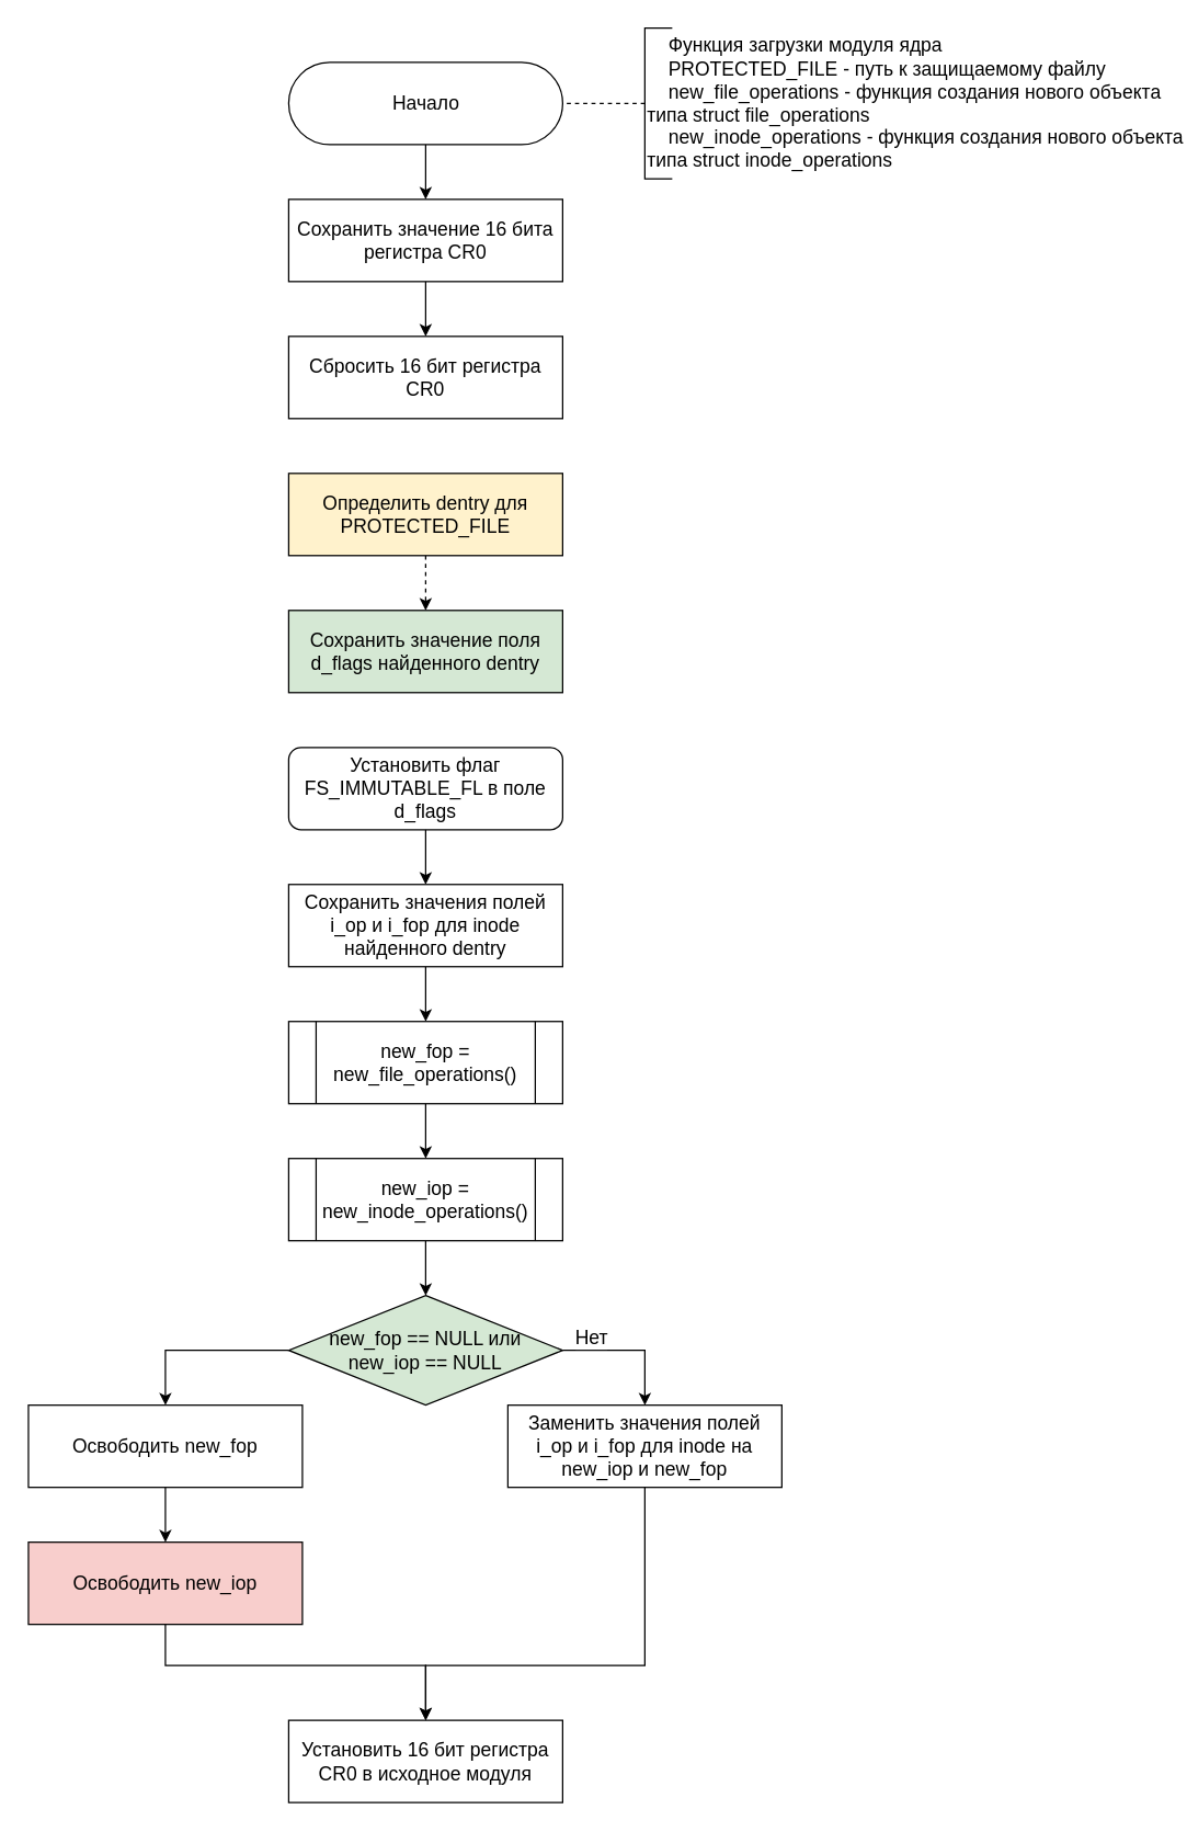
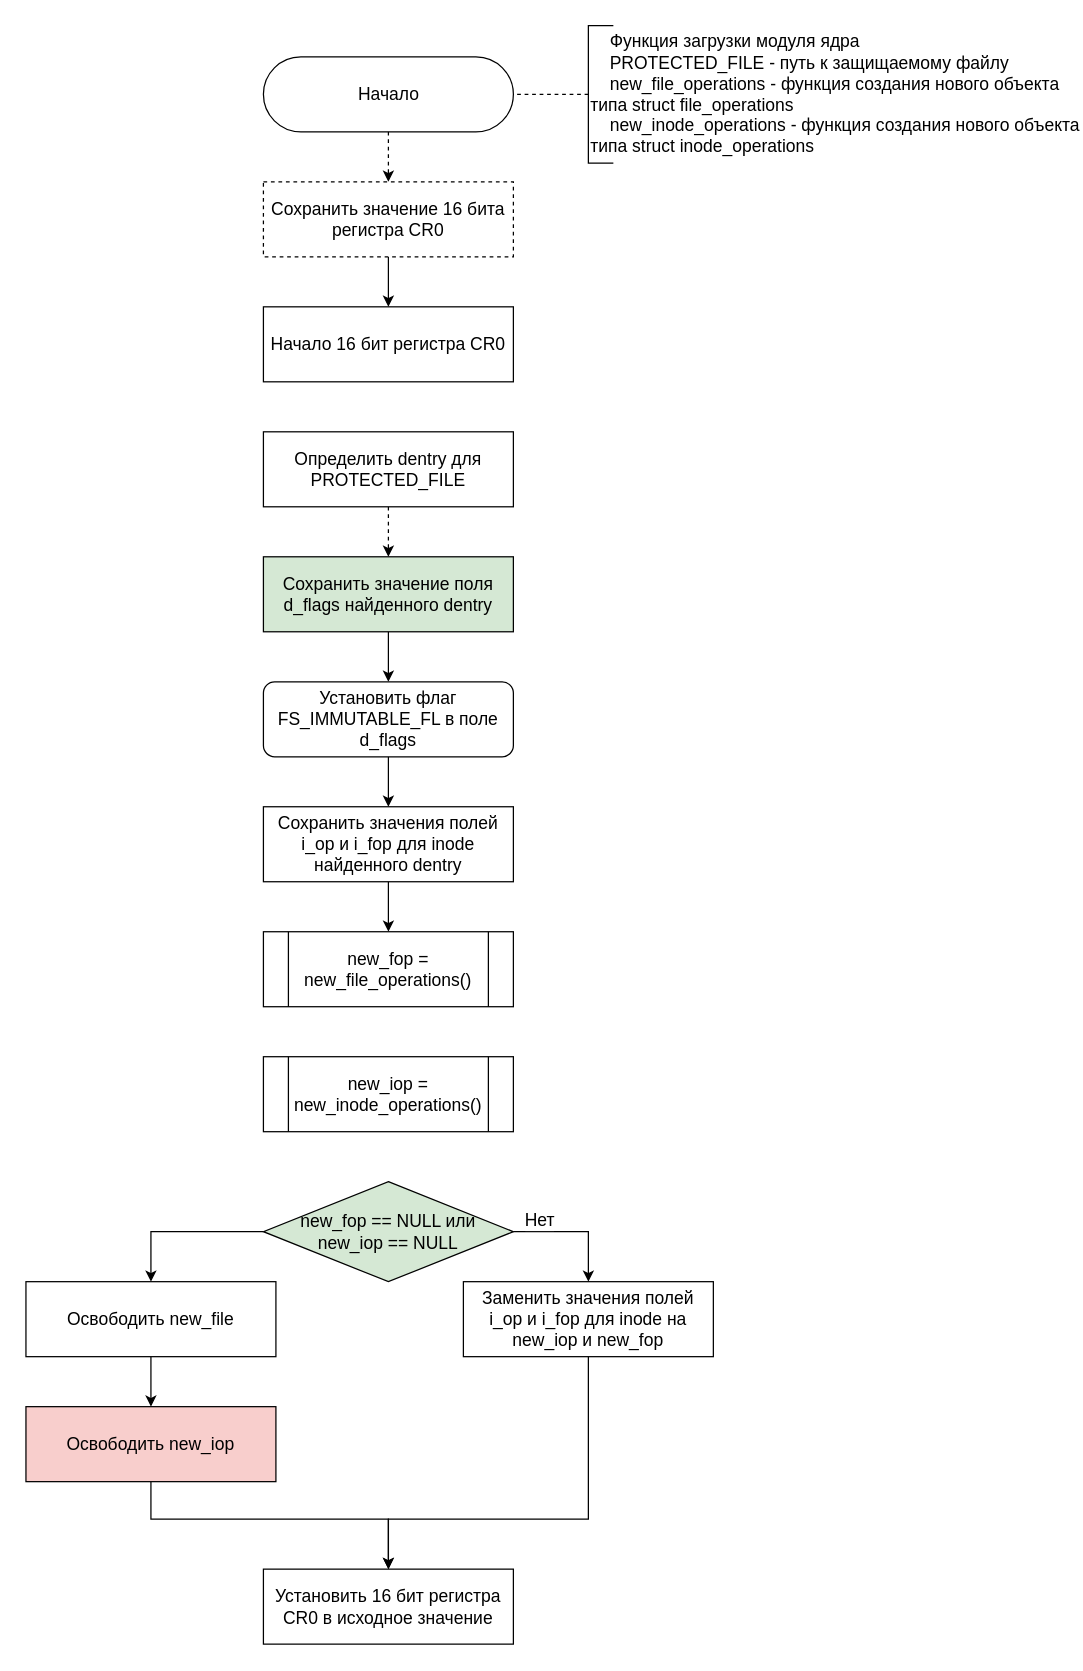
- <mxCell id="2" style="edgeStyle=none;html=1;exitX=0.5;exitY=0.5;exitDx=0;exitDy=30;exitPerimeter=0;entryX=0.5;entryY=0;entryDx=0;entryDy=0;fontSize=14;endArrow=classic;endFill=1;" parent="1" source="3" target="12" edge="1"><mxGeometry relative="1" as="geometry" /></mxCell>
+ <mxCell id="2" style="edgeStyle=none;html=1;exitX=0.5;exitY=0.5;exitDx=0;exitDy=30;exitPerimeter=0;entryX=0.5;entryY=0;entryDx=0;entryDy=0;fontSize=14;endArrow=classic;endFill=1;dashed=1;" parent="1" source="3" target="12" edge="1"><mxGeometry relative="1" as="geometry" /></mxCell>
- <mxCell id="12" value="Сохранить значение 16 бита регистра CR0" style="whiteSpace=wrap;html=1;fontSize=14;strokeWidth=1;" parent="1" vertex="1"><mxGeometry x="210" y="145" width="200" height="60" as="geometry" /></mxCell>
+ <mxCell id="12" value="Сохранить значение 16 бита регистра CR0" style="whiteSpace=wrap;html=1;fontSize=14;strokeWidth=1;dashed=1;" parent="1" vertex="1"><mxGeometry x="210" y="145" width="200" height="60" as="geometry" /></mxCell>
- <mxCell id="10" value="Сбросить 16 бит регистра CR0" style="whiteSpace=wrap;html=1;fontSize=14;strokeWidth=1;" parent="1" vertex="1"><mxGeometry x="210" y="245" width="200" height="60" as="geometry" /></mxCell>
+ <mxCell id="10" value="Начало 16 бит регистра CR0" style="whiteSpace=wrap;html=1;fontSize=14;strokeWidth=1;" parent="1" vertex="1"><mxGeometry x="210" y="245" width="200" height="60" as="geometry" /></mxCell>
- <mxCell id="7" value="Определить dentry для PROTECTED_FILE" style="whiteSpace=wrap;html=1;fontSize=14;strokeWidth=1;fillColor=#fff2cc;" parent="1" vertex="1"><mxGeometry x="210" y="345" width="200" height="60" as="geometry" /></mxCell>
+ <mxCell id="7" value="Определить dentry для PROTECTED_FILE" style="whiteSpace=wrap;html=1;fontSize=14;strokeWidth=1;" parent="1" vertex="1"><mxGeometry x="210" y="345" width="200" height="60" as="geometry" /></mxCell>
+ <mxCell id="8" style="edgeStyle=none;html=1;exitX=0.5;exitY=1;exitDx=0;exitDy=0;entryX=0.5;entryY=0;entryDx=0;entryDy=0;fontSize=14;endArrow=classic;endFill=1;" parent="1" source="9" target="14" edge="1"><mxGeometry relative="1" as="geometry" /></mxCell>
- <mxCell id="17" style="edgeStyle=none;html=1;exitX=0.5;exitY=1;exitDx=0;exitDy=0;entryX=0.5;entryY=0;entryDx=0;entryDy=0;fontSize=14;endArrow=classic;endFill=1;" parent="1" source="18" target="20" edge="1"><mxGeometry relative="1" as="geometry" /></mxCell>
- <mxCell id="19" style="edgeStyle=none;rounded=0;html=1;exitX=0.5;exitY=1;exitDx=0;exitDy=0;entryX=0.5;entryY=0;entryDx=0;entryDy=0;fontSize=14;endArrow=classic;endFill=1;" parent="1" source="20" target="26" edge="1"><mxGeometry relative="1" as="geometry" /></mxCell>
- <mxCell id="28" value="Освободить new_fop" style="whiteSpace=wrap;html=1;fontSize=14;strokeWidth=1;" parent="1" vertex="1"><mxGeometry x="20" y="1025" width="200" height="60" as="geometry" /></mxCell>
+ <mxCell id="28" value="Освободить new_file" style="whiteSpace=wrap;html=1;fontSize=14;strokeWidth=1;" parent="1" vertex="1"><mxGeometry x="20" y="1025" width="200" height="60" as="geometry" /></mxCell>
- <mxCell id="31" value="Установить 16 бит регистра CR0 в исходное модуля" style="whiteSpace=wrap;html=1;fontSize=14;strokeWidth=1;" vertex="1" parent="1"><mxGeometry x="210" y="1255" width="200" height="60" as="geometry" /></mxCell>
+ <mxCell id="31" value="Установить 16 бит регистра CR0 в исходное значение" style="whiteSpace=wrap;html=1;fontSize=14;strokeWidth=1;" vertex="1" parent="1"><mxGeometry x="210" y="1255" width="200" height="60" as="geometry" /></mxCell>
